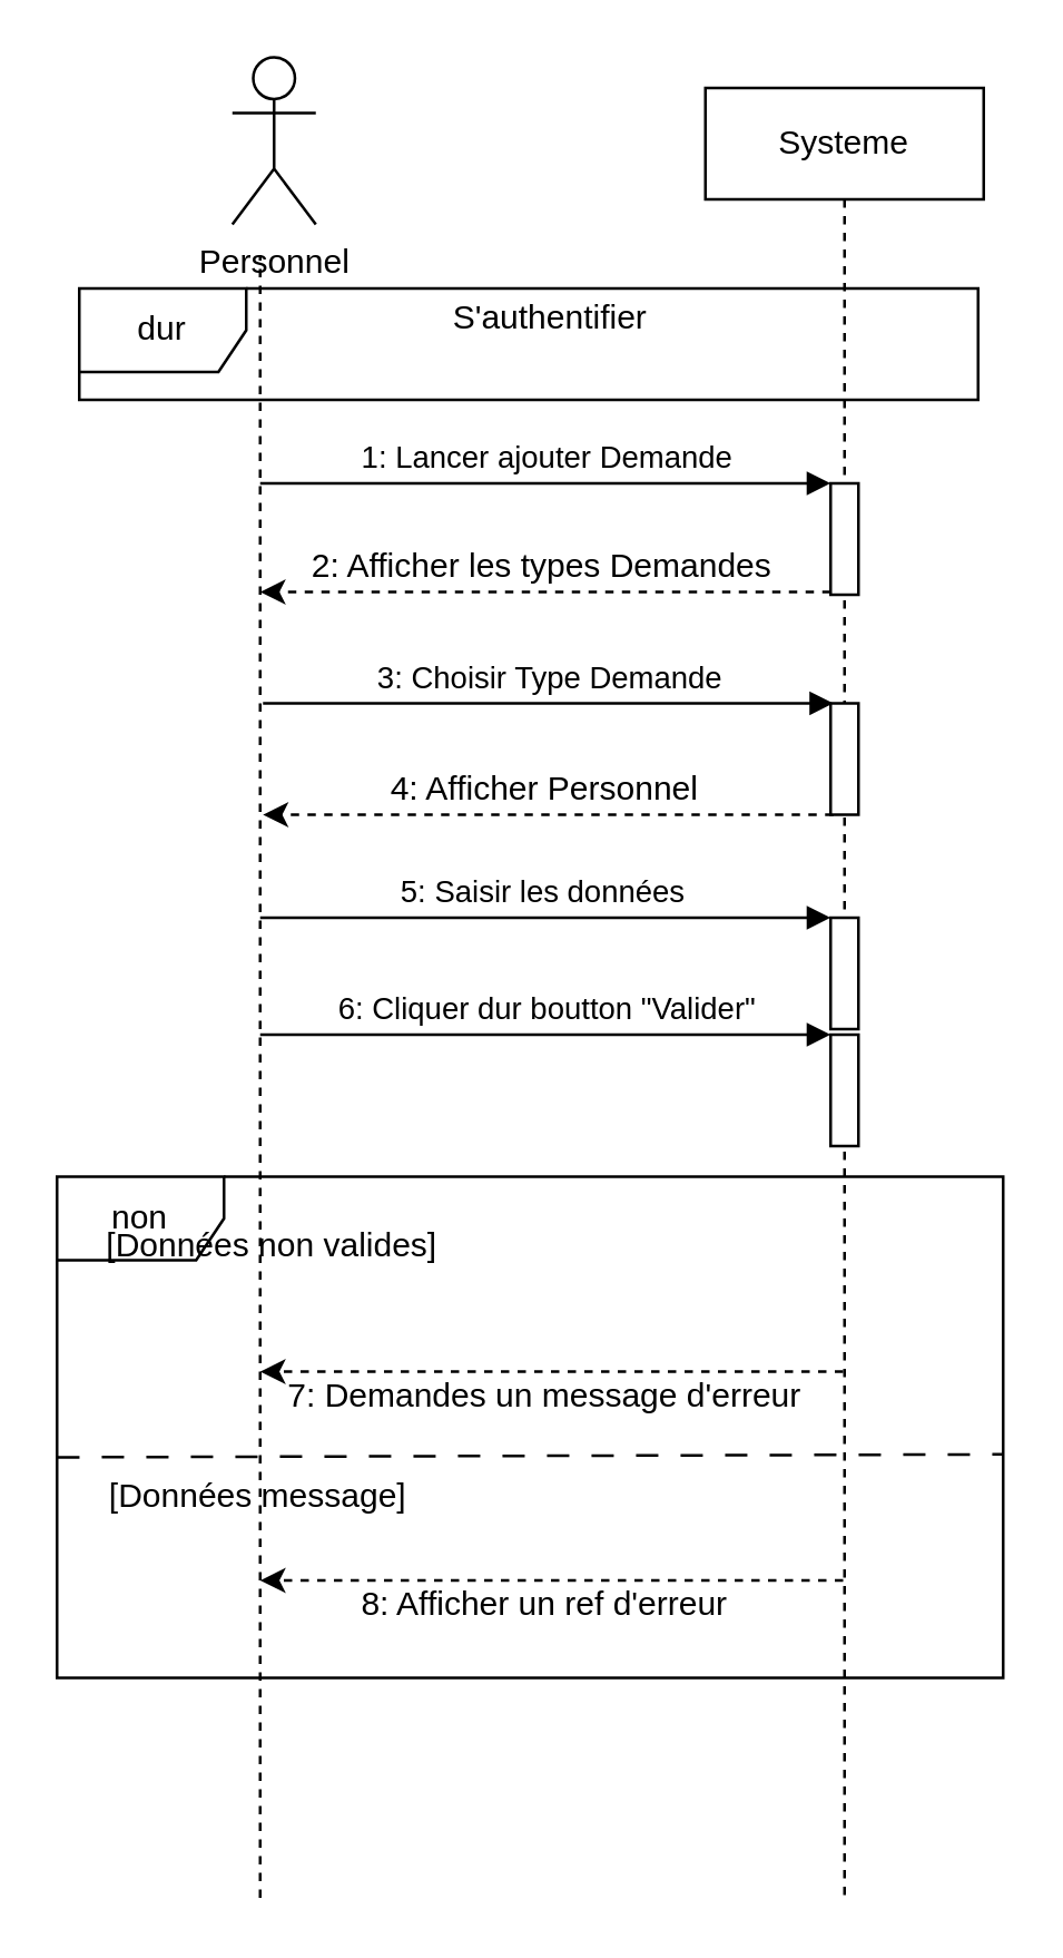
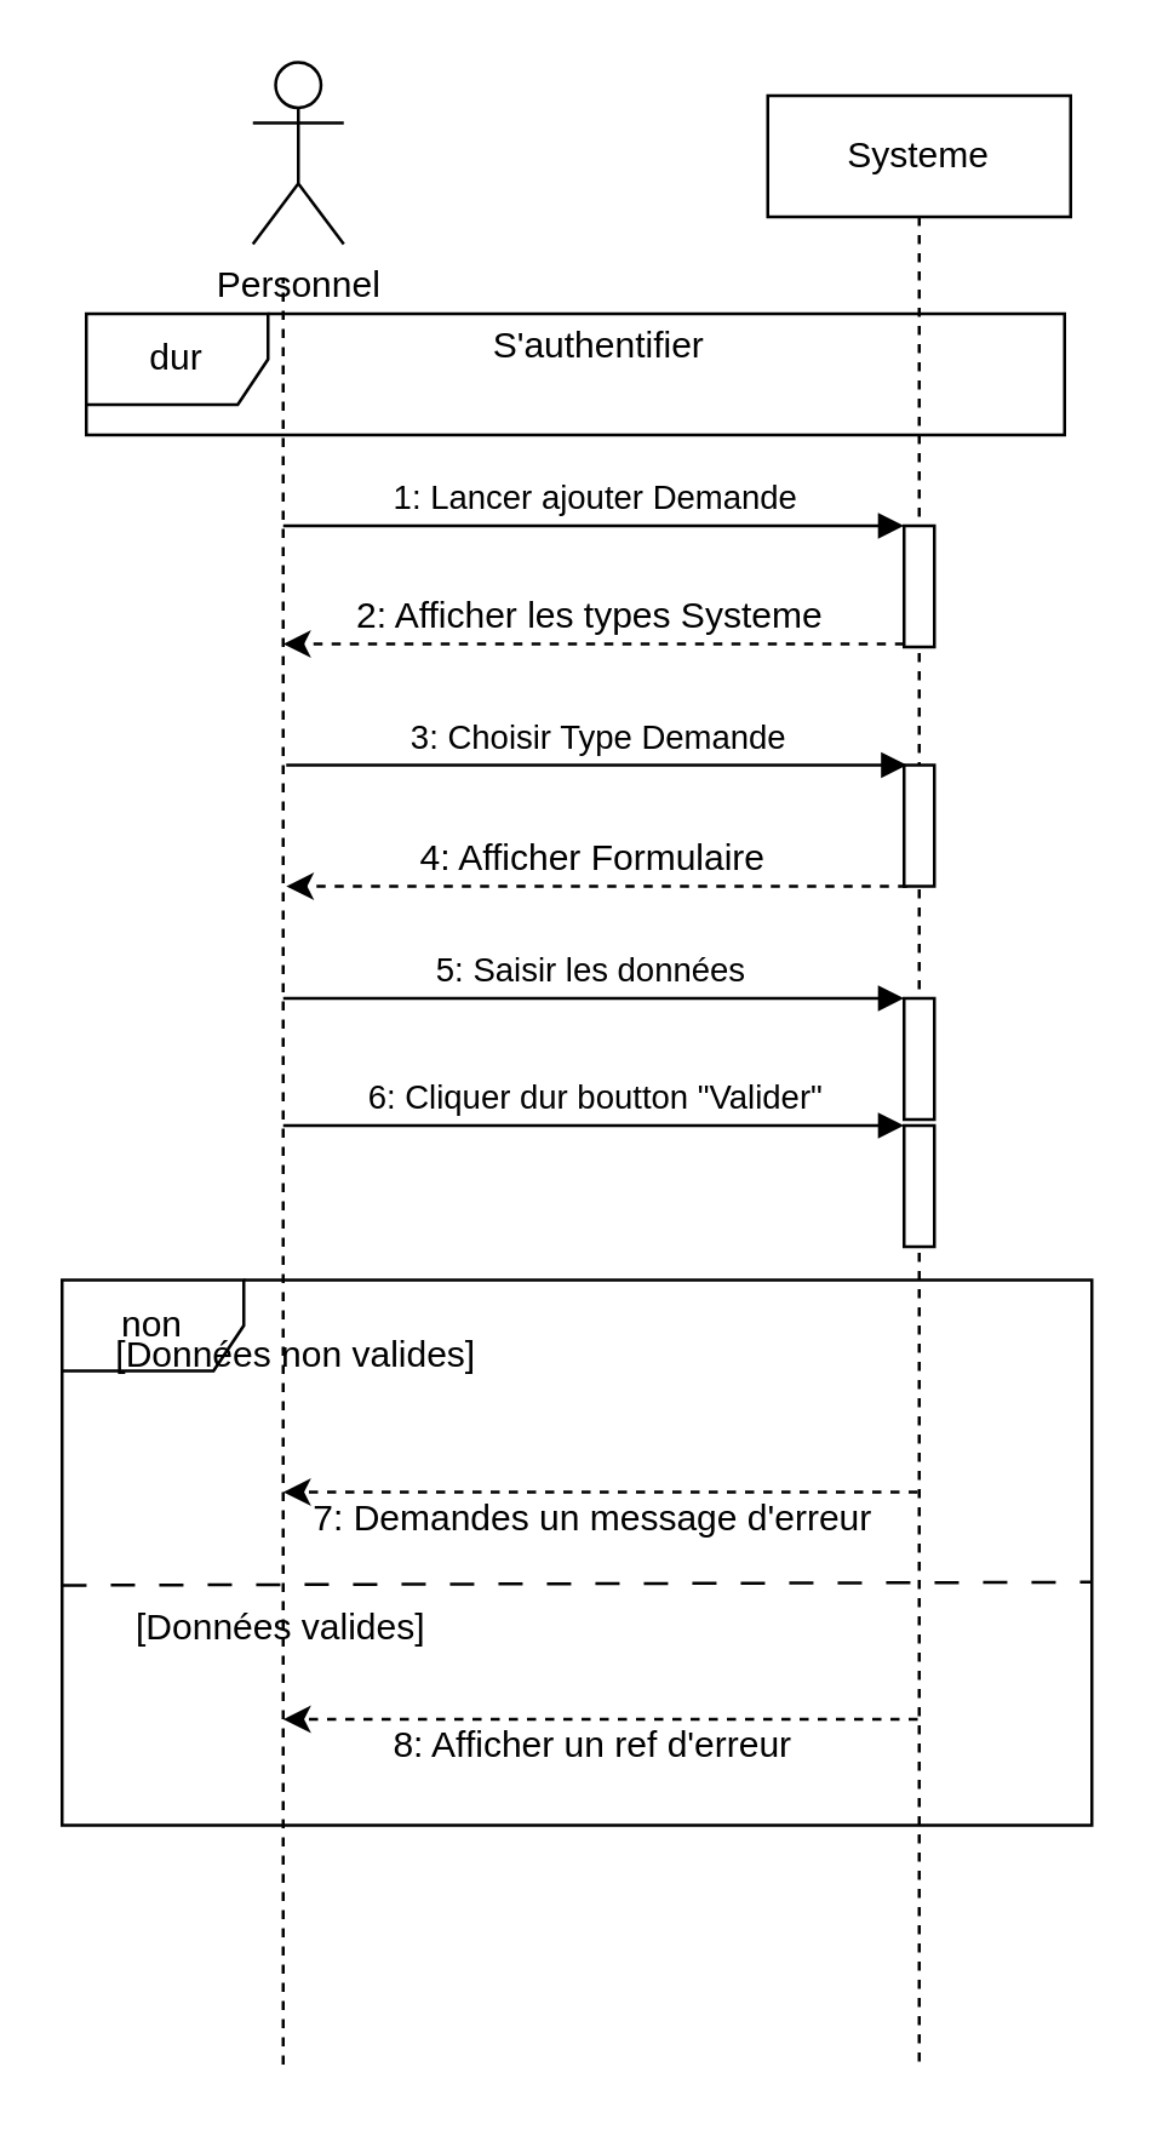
- <mxCell id="8" value="2: Afficher les types Demandes" style="text;html=1;align=center;verticalAlign=middle;resizable=0;points=[];autosize=1;strokeColor=none;fillColor=none;" vertex="1" parent="1"><mxGeometry x="99" y="188" width="190" height="30" as="geometry" /></mxCell>
+ <mxCell id="8" value="2: Afficher les types Systeme" style="text;html=1;align=center;verticalAlign=middle;resizable=0;points=[];autosize=1;strokeColor=none;fillColor=none;" vertex="1" parent="1"><mxGeometry x="99" y="188" width="190" height="30" as="geometry" /></mxCell>
- <mxCell id="11" value="4: Afficher Personnel" style="text;html=1;align=center;verticalAlign=middle;resizable=0;points=[];autosize=1;strokeColor=none;fillColor=none;" vertex="1" parent="1"><mxGeometry x="125" y="268" width="140" height="30" as="geometry" /></mxCell>
+ <mxCell id="11" value="4: Afficher Formulaire" style="text;html=1;align=center;verticalAlign=middle;resizable=0;points=[];autosize=1;strokeColor=none;fillColor=none;" vertex="1" parent="1"><mxGeometry x="125" y="268" width="140" height="30" as="geometry" /></mxCell>
- <mxCell id="21" value="[Données message]" style="text;html=1;align=center;verticalAlign=middle;resizable=0;points=[];autosize=1;strokeColor=none;fillColor=none;" vertex="1" parent="1"><mxGeometry x="32" y="522" width="120" height="30" as="geometry" /></mxCell>
+ <mxCell id="21" value="[Données valides]" style="text;html=1;align=center;verticalAlign=middle;resizable=0;points=[];autosize=1;strokeColor=none;fillColor=none;" vertex="1" parent="1"><mxGeometry x="32" y="522" width="120" height="30" as="geometry" /></mxCell>
